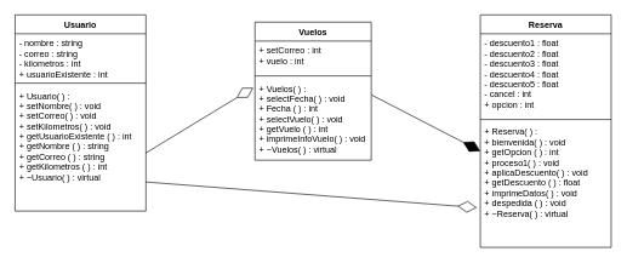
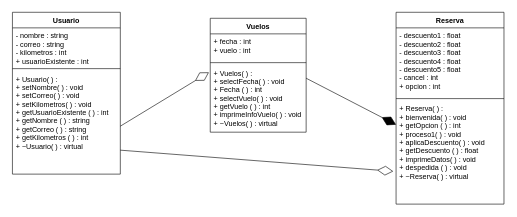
- <mxCell id="3" value="+ setCorreo : int&#10;+ vuelo : int" style="text;strokeColor=none;fillColor=none;align=left;verticalAlign=top;spacingLeft=4;spacingRight=4;overflow=hidden;rotatable=0;points=[[0,0.5],[1,0.5]];portConstraint=eastwest;" vertex="1" parent="2"><mxGeometry y="26" width="160" height="44" as="geometry" /></mxCell>
+ <mxCell id="3" value="+ fecha : int&#10;+ vuelo : int" style="text;strokeColor=none;fillColor=none;align=left;verticalAlign=top;spacingLeft=4;spacingRight=4;overflow=hidden;rotatable=0;points=[[0,0.5],[1,0.5]];portConstraint=eastwest;" vertex="1" parent="2"><mxGeometry y="26" width="160" height="44" as="geometry" /></mxCell>
